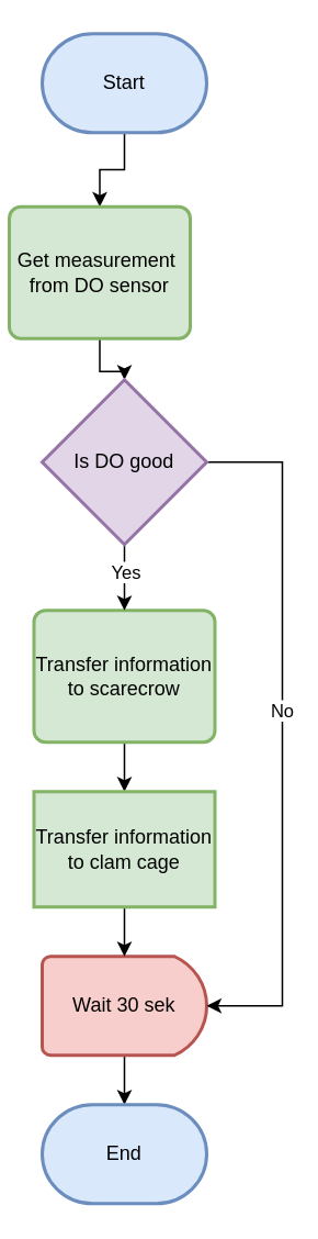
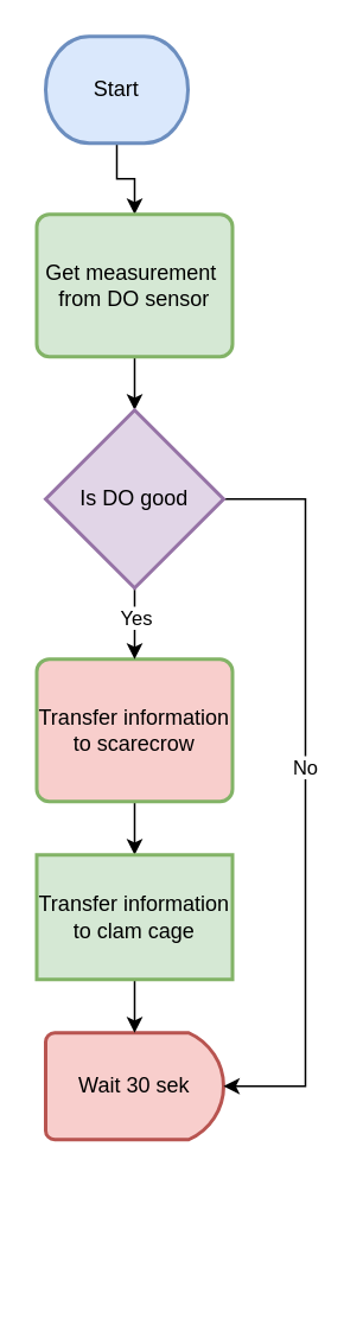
- <mxCell id="3" value="Start" style="strokeWidth=2;html=1;shape=mxgraph.flowchart.terminator;whiteSpace=wrap;fillColor=#dae8fc;strokeColor=#6c8ebf;" vertex="1" parent="1"><mxGeometry x="25" y="20" width="100" height="60" as="geometry" /></mxCell>
+ <mxCell id="3" value="Start" style="strokeWidth=2;html=1;shape=mxgraph.flowchart.terminator;whiteSpace=wrap;fillColor=#dae8fc;strokeColor=#6c8ebf;" vertex="1" parent="1"><mxGeometry x="25" y="20" width="80" height="60" as="geometry" /></mxCell>
- <mxCell id="5" value="Get measurement&amp;nbsp; from DO sensor" style="rounded=1;whiteSpace=wrap;html=1;absoluteArcSize=1;arcSize=14;strokeWidth=2;fillColor=#d5e8d4;strokeColor=#82b366;" vertex="1" parent="1"><mxGeometry x="5" y="125" width="110" height="80" as="geometry" /></mxCell>
+ <mxCell id="5" value="Get measurement&amp;nbsp; from DO sensor" style="rounded=1;whiteSpace=wrap;html=1;absoluteArcSize=1;arcSize=14;strokeWidth=2;fillColor=#d5e8d4;strokeColor=#82b366;" vertex="1" parent="1"><mxGeometry x="20" y="120" width="110" height="80" as="geometry" /></mxCell>
- <mxCell id="9" value="Transfer information to scarecrow" style="rounded=1;whiteSpace=wrap;html=1;absoluteArcSize=1;arcSize=14;strokeWidth=2;fillColor=#d5e8d4;strokeColor=#82b366;" vertex="1" parent="1"><mxGeometry x="20" y="370" width="110" height="80" as="geometry" /></mxCell>
+ <mxCell id="9" value="Transfer information to scarecrow" style="rounded=1;whiteSpace=wrap;html=1;absoluteArcSize=1;arcSize=14;strokeWidth=2;fillColor=#f8cecc;strokeColor=#82b366;" vertex="1" parent="1"><mxGeometry x="20" y="370" width="110" height="80" as="geometry" /></mxCell>
- <mxCell id="6" style="edgeStyle=orthogonalEdgeStyle;rounded=0;orthogonalLoop=1;jettySize=auto;html=1;" edge="1" parent="1" source="7" target="12"><mxGeometry relative="1" as="geometry" /></mxCell>
- <mxCell id="12" value="End" style="strokeWidth=2;html=1;shape=mxgraph.flowchart.terminator;whiteSpace=wrap;fillColor=#dae8fc;strokeColor=#6c8ebf;" vertex="1" parent="1"><mxGeometry x="25" y="670" width="100" height="60" as="geometry" /></mxCell>
